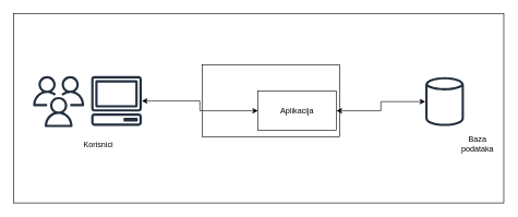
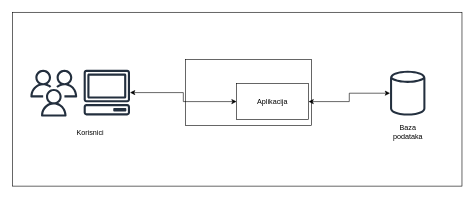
- <mxCell id="11" value="Baza podataka" style="text;html=1;strokeColor=none;fillColor=none;align=center;verticalAlign=middle;whiteSpace=wrap;rounded=0;" parent="1" vertex="1"><mxGeometry x="709.5" y="210" width="40" height="20" as="geometry" /></mxCell>
+ <mxCell id="11" value="Baza podataka" style="text;html=1;strokeColor=none;fillColor=none;align=center;verticalAlign=middle;whiteSpace=wrap;rounded=0;" parent="1" vertex="1"><mxGeometry x="659.5" y="210" width="40" height="20" as="geometry" /></mxCell>
